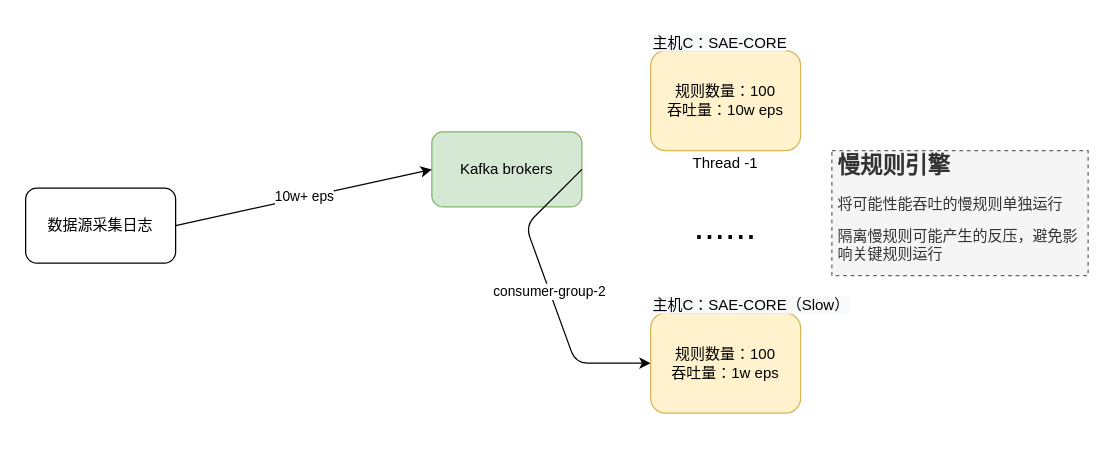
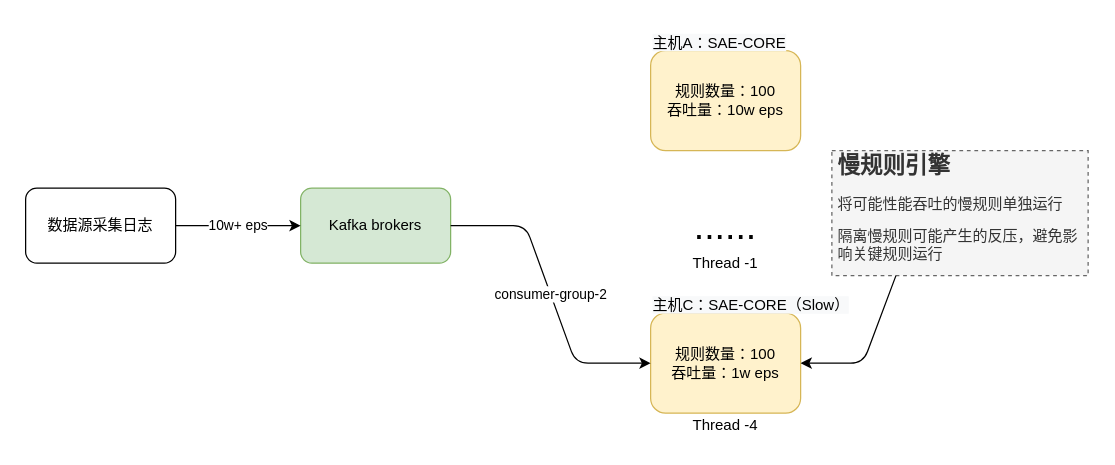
- <mxCell id="6" value="&lt;span style=&quot;color: rgb(0 , 0 , 0) ; font-family: &amp;#34;helvetica&amp;#34; ; font-size: 12px ; font-style: normal ; font-weight: 400 ; letter-spacing: normal ; text-align: center ; text-indent: 0px ; text-transform: none ; word-spacing: 0px ; background-color: rgb(248 , 249 , 250) ; display: inline ; float: none&quot;&gt;主机C：SAE-CORE&lt;/span&gt;" style="text;whiteSpace=wrap;html=1;" vertex="1" parent="1"><mxGeometry x="520" y="20" width="145" height="30" as="geometry" /></mxCell>
+ <mxCell id="6" value="&lt;span style=&quot;color: rgb(0 , 0 , 0) ; font-family: &amp;#34;helvetica&amp;#34; ; font-size: 12px ; font-style: normal ; font-weight: 400 ; letter-spacing: normal ; text-align: center ; text-indent: 0px ; text-transform: none ; word-spacing: 0px ; background-color: rgb(248 , 249 , 250) ; display: inline ; float: none&quot;&gt;主机A：SAE-CORE&lt;/span&gt;" style="text;whiteSpace=wrap;html=1;" vertex="1" parent="1"><mxGeometry x="520" y="20" width="145" height="30" as="geometry" /></mxCell>
- <mxCell id="10" value="Thread -1" style="text;html=1;strokeColor=none;fillColor=none;align=center;verticalAlign=middle;whiteSpace=wrap;rounded=0;" vertex="1" parent="1"><mxGeometry x="535" y="120" width="90" height="20" as="geometry" /></mxCell>
+ <mxCell id="10" value="Thread -1" style="text;html=1;strokeColor=none;fillColor=none;align=center;verticalAlign=middle;whiteSpace=wrap;rounded=0;" vertex="1" parent="1"><mxGeometry x="535" y="200" width="90" height="20" as="geometry" /></mxCell>
- <mxCell id="2" value="Kafka brokers" style="rounded=1;whiteSpace=wrap;html=1;fillColor=#d5e8d4;strokeColor=#82b366;" vertex="1" parent="1"><mxGeometry x="345" y="105" width="120" height="60" as="geometry" /></mxCell>
+ <mxCell id="2" value="Kafka brokers" style="rounded=1;whiteSpace=wrap;html=1;fillColor=#d5e8d4;strokeColor=#82b366;" vertex="1" parent="1"><mxGeometry x="240" y="150" width="120" height="60" as="geometry" /></mxCell>
+ <mxCell id="14" value="" style="endArrow=classic;html=1;exitX=0.25;exitY=1;exitDx=0;exitDy=0;entryX=1;entryY=0.5;entryDx=0;entryDy=0;" edge="1" parent="1" source="13" target="7"><mxGeometry width="50" height="50" relative="1" as="geometry"><mxPoint x="412.5" y="70" as="sourcePoint" /><mxPoint x="460" y="165" as="targetPoint" /><Array as="points"><mxPoint x="690" y="290" /></Array></mxGeometry></mxCell>
+ <mxCell id="11" value="Thread -4" style="text;html=1;strokeColor=none;fillColor=none;align=center;verticalAlign=middle;whiteSpace=wrap;rounded=0;" vertex="1" parent="1"><mxGeometry x="535" y="330" width="90" height="20" as="geometry" /></mxCell>
